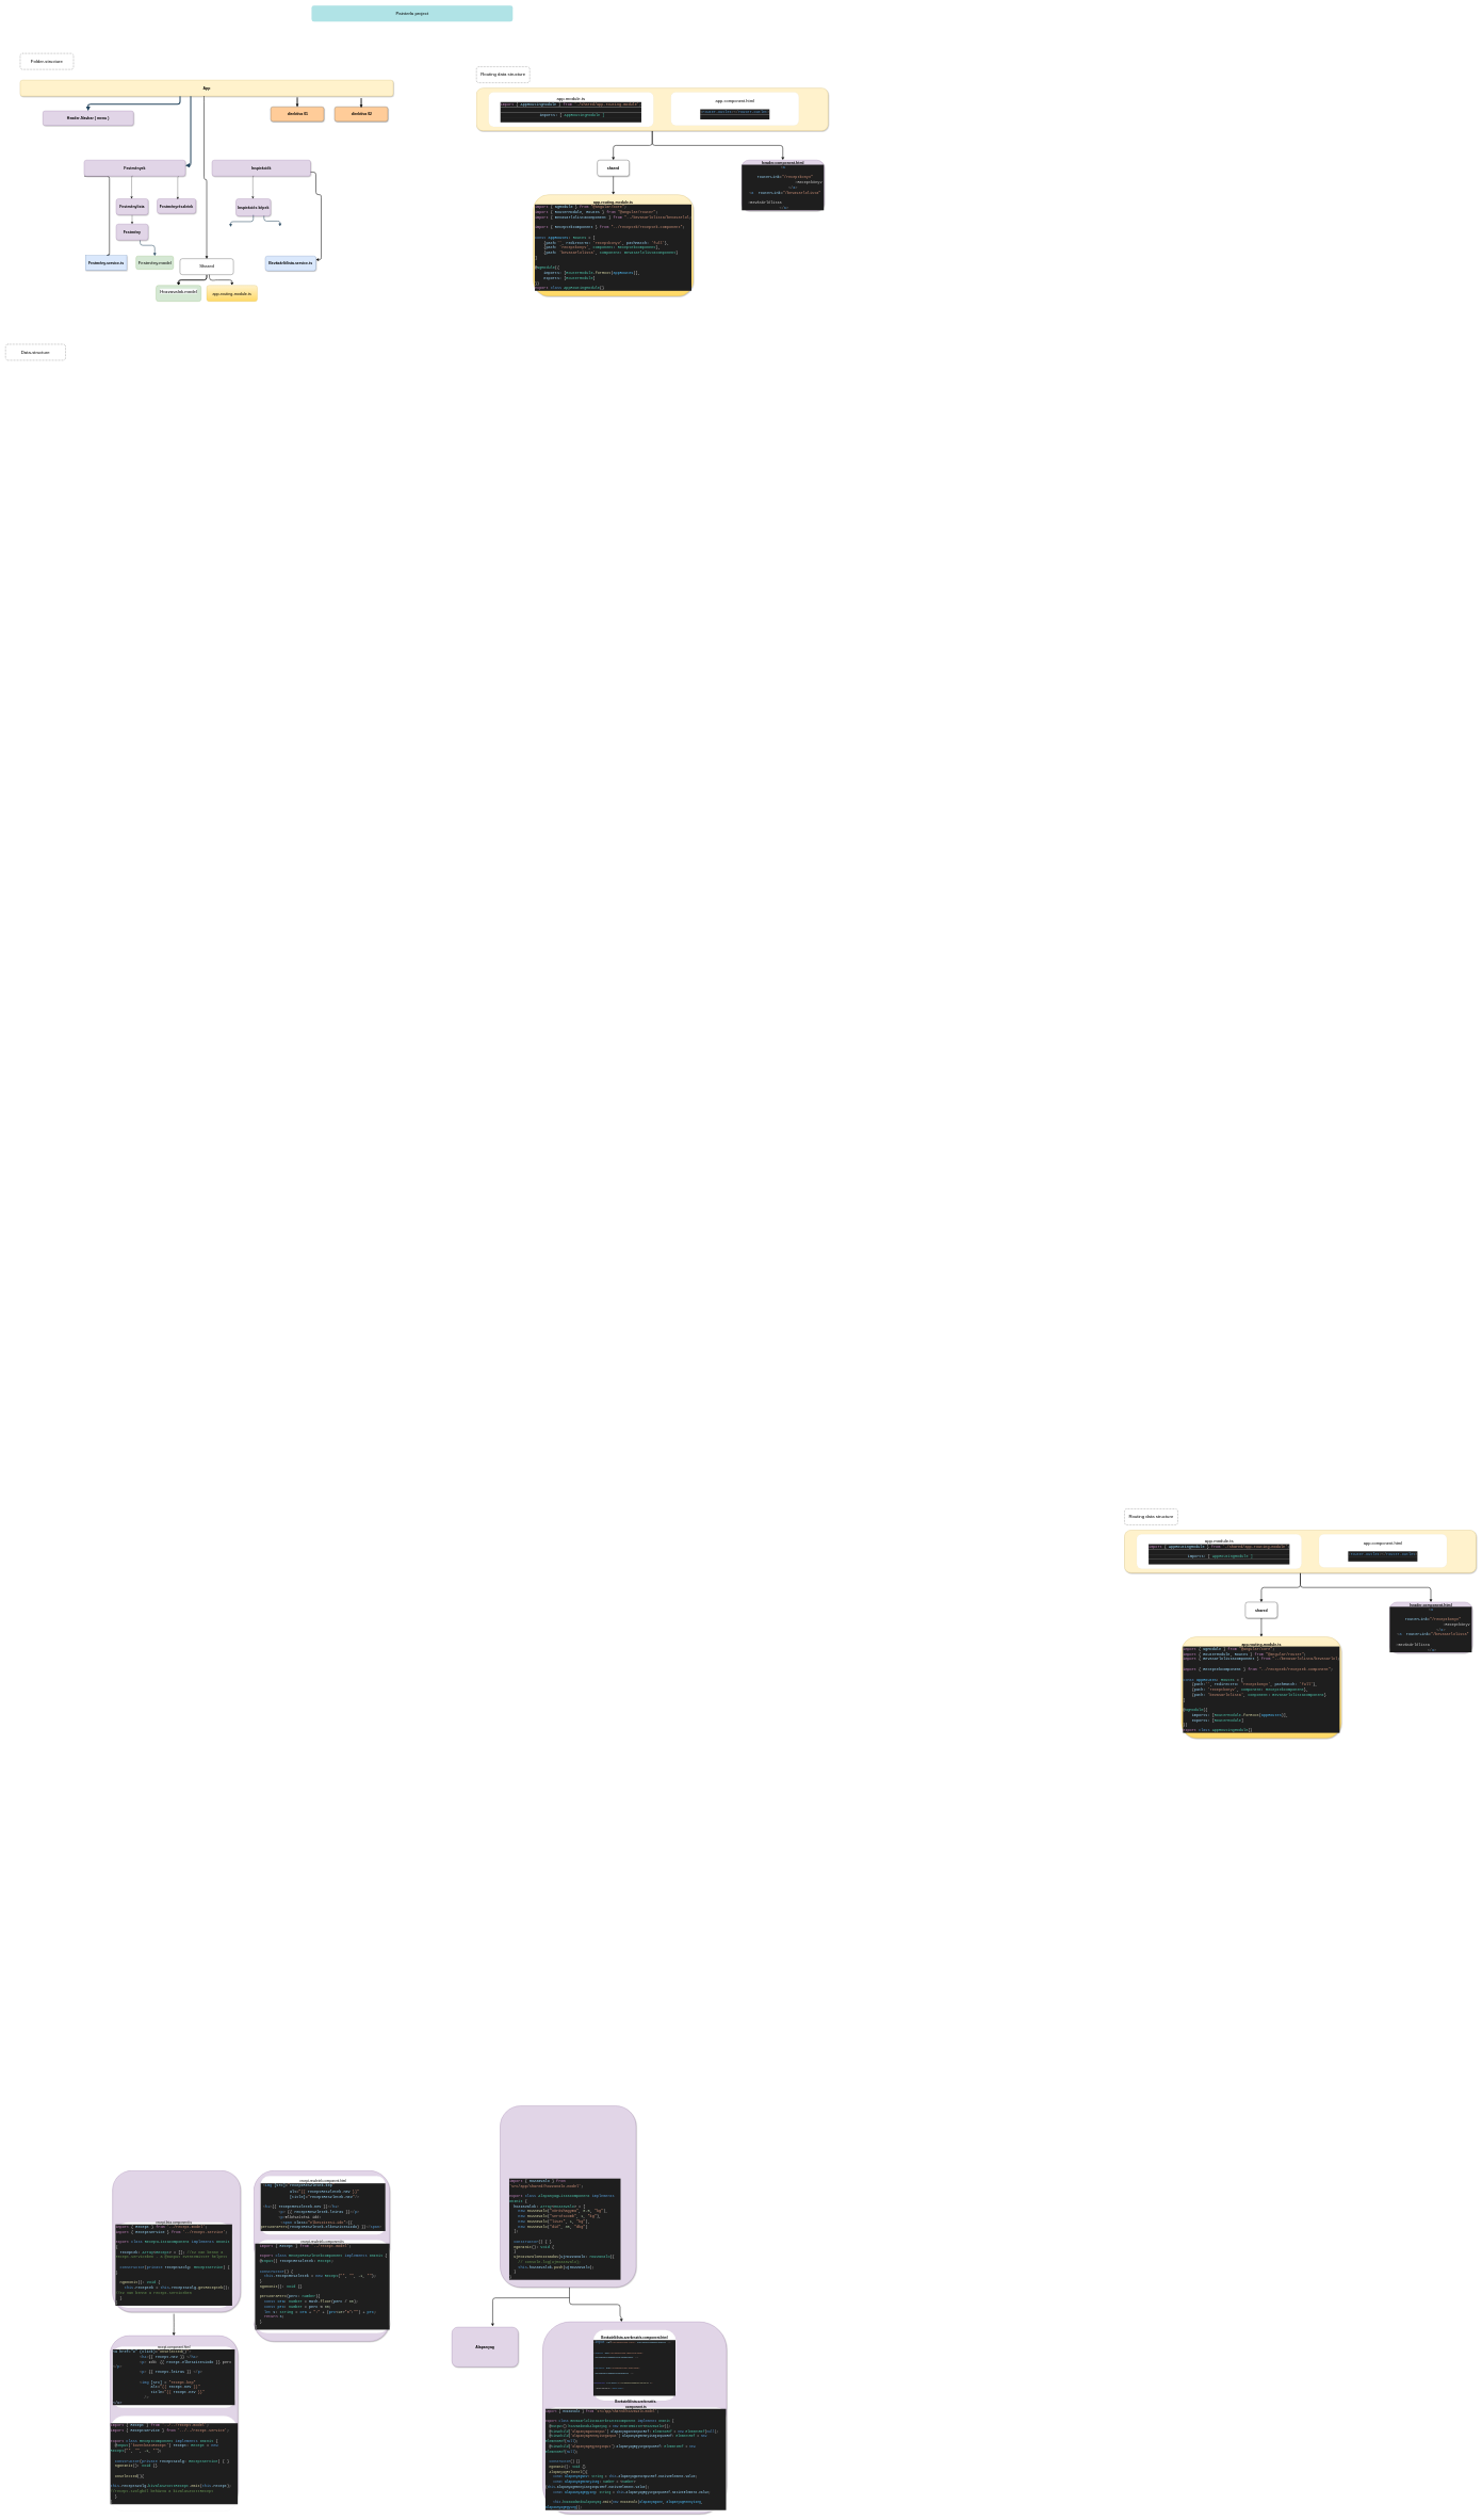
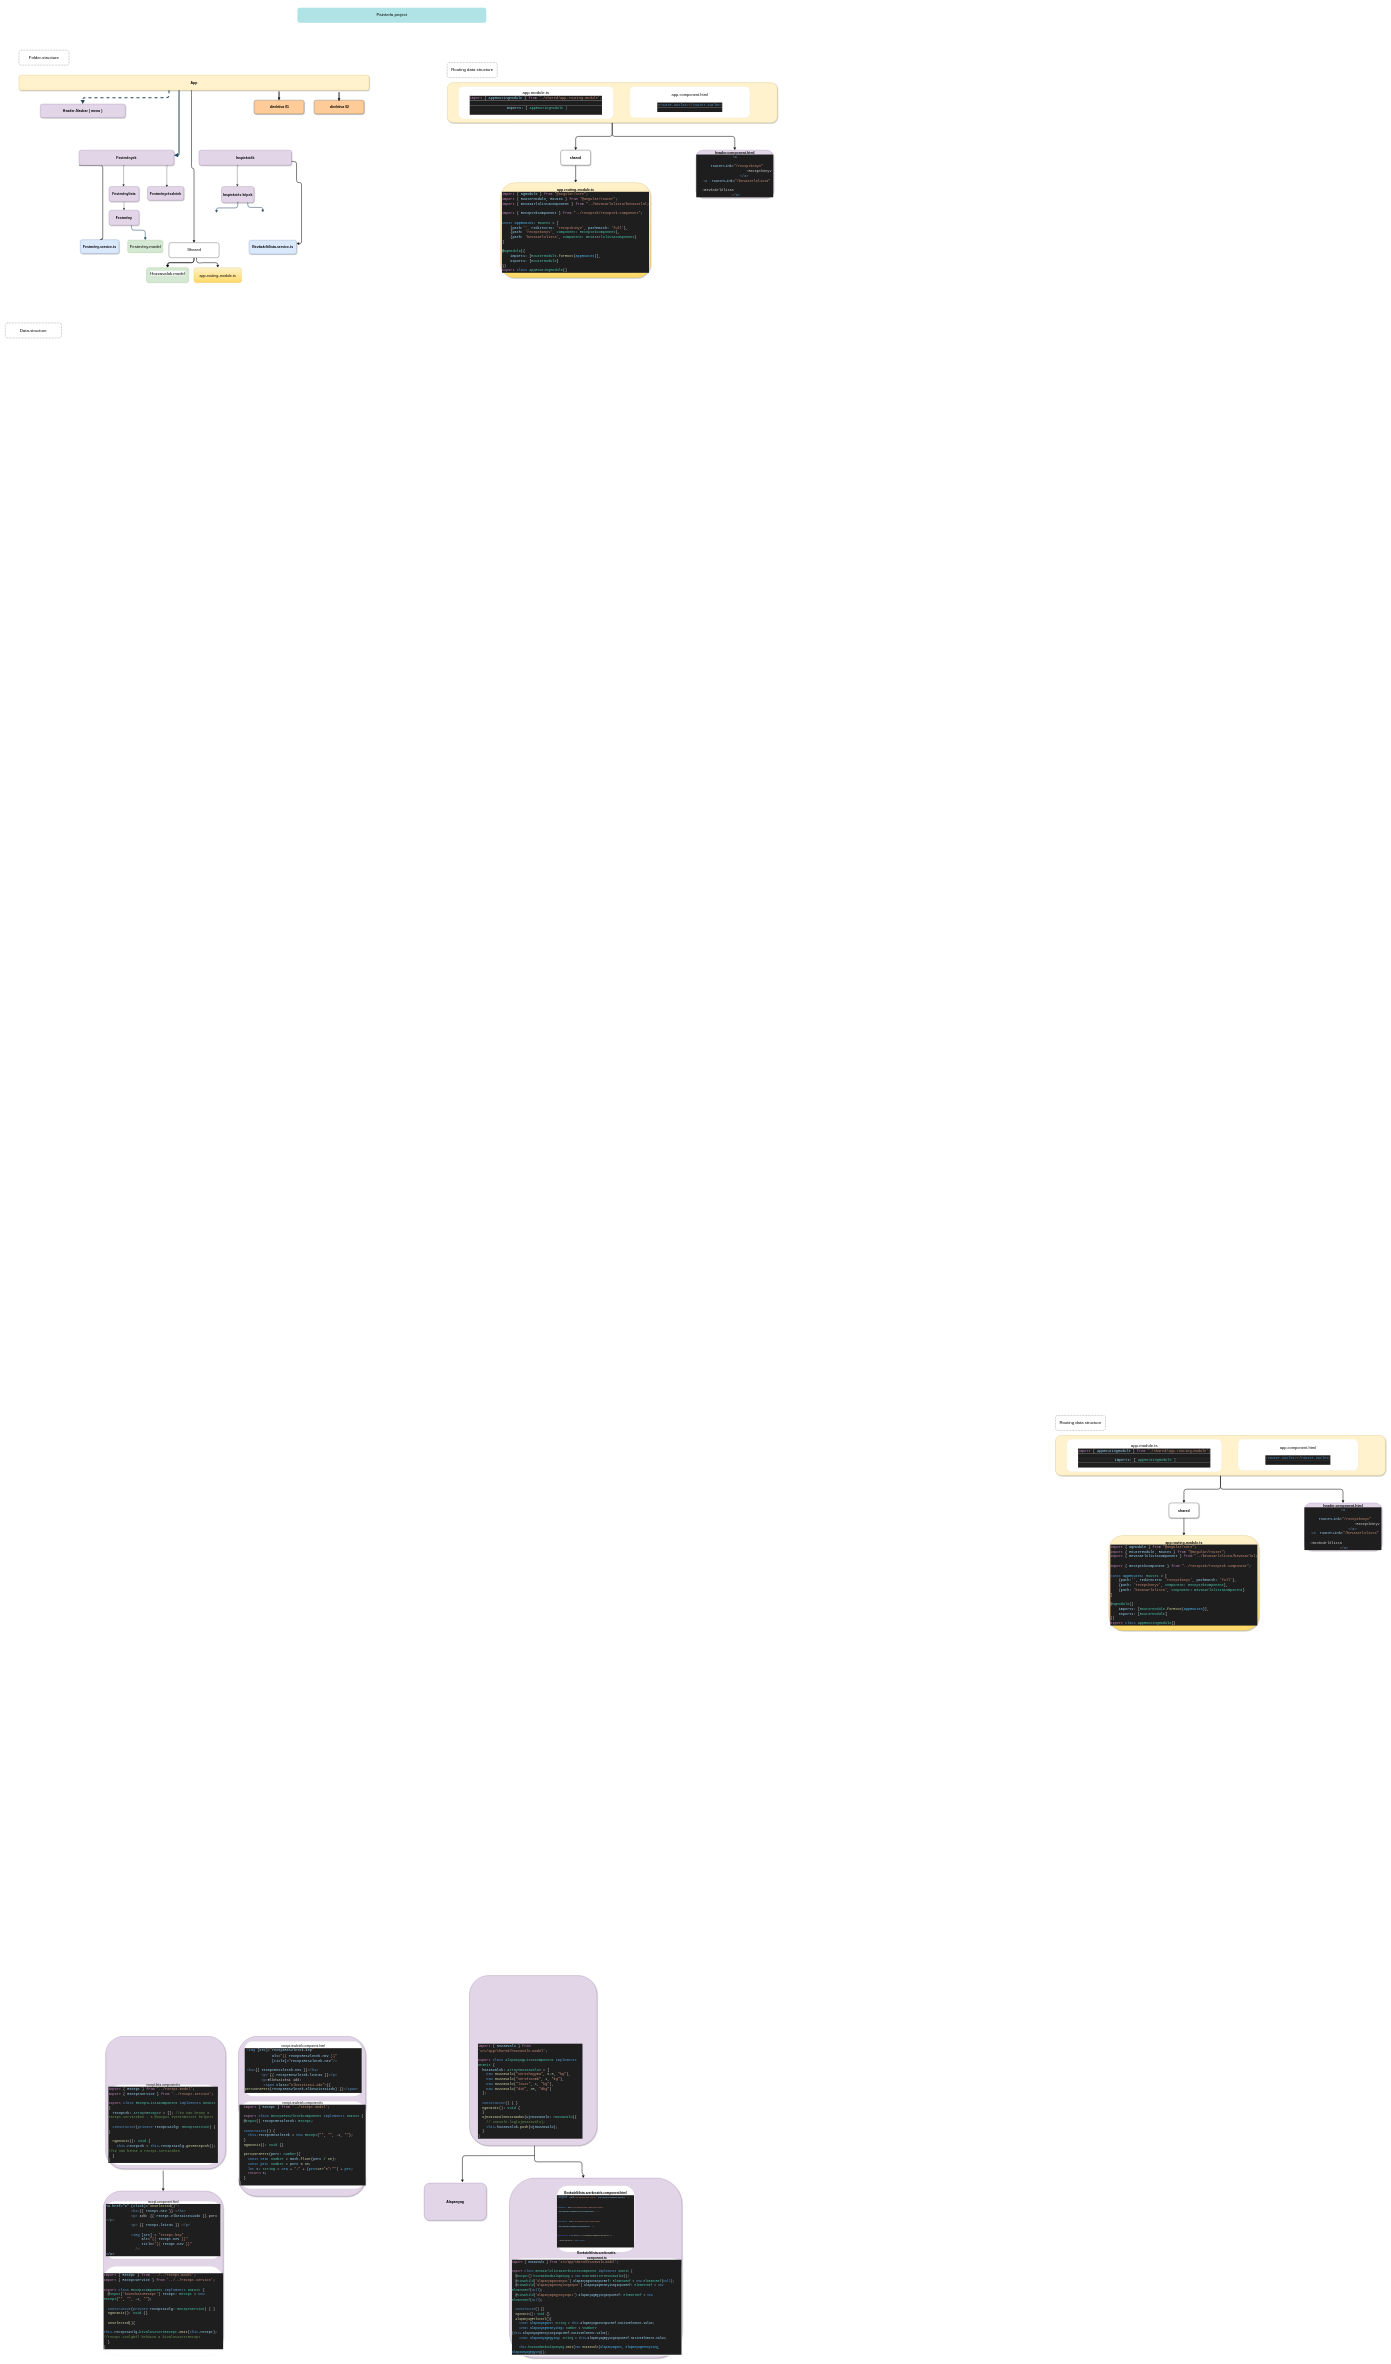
- <mxCell id="29" value="Painterla project" style="whiteSpace=wrap;html=1;fontSize=17;strokeWidth=0;dashed=1;dashPattern=1 2;rounded=1;fillColor=#b0e3e6;strokeColor=#0e8088;" parent="1" vertex="1"><mxGeometry x="1168.75" y="20" width="755" height="60" as="geometry" /></mxCell>
+ <mxCell id="29" value="Painterla project" style="whiteSpace=wrap;html=1;fontSize=17;strokeWidth=0;dashed=1;dashPattern=1 2;rounded=1;fillColor=#b0e3e6;strokeColor=#0e8088;" parent="1" vertex="1"><mxGeometry x="1188.75" y="30" width="755" height="60" as="geometry" /></mxCell>
- <mxCell id="7" value="" style="edgeStyle=elbowEdgeStyle;elbow=vertical;strokeWidth=4;endArrow=block;endFill=1;fontStyle=1;strokeColor=#23445D;rounded=1;" parent="1" source="2" target="5" edge="1"><mxGeometry x="-783" y="155.5" width="100" height="100" as="geometry"><mxPoint x="37" y="365.5" as="sourcePoint" /><mxPoint x="137" y="265.5" as="targetPoint" /><Array as="points"><mxPoint x="675" y="390" /><mxPoint x="825" y="390" /></Array></mxGeometry></mxCell>
+ <mxCell id="7" value="" style="edgeStyle=elbowEdgeStyle;elbow=vertical;strokeWidth=4;endArrow=block;endFill=1;fontStyle=1;strokeColor=#23445D;rounded=1;dashed=1;" parent="1" source="2" target="5" edge="1"><mxGeometry x="-783" y="155.5" width="100" height="100" as="geometry"><mxPoint x="37" y="365.5" as="sourcePoint" /><mxPoint x="137" y="265.5" as="targetPoint" /><Array as="points"><mxPoint x="675" y="390" /><mxPoint x="825" y="390" /></Array></mxGeometry></mxCell>
- <mxCell id="28" value="Festmény.service.ts" style="fillColor=#dae8fc;strokeColor=#6c8ebf;shadow=1;fontStyle=1;fontSize=14;rounded=0;" parent="1" vertex="1"><mxGeometry x="320" y="958" width="155" height="55" as="geometry" /></mxCell>
+ <mxCell id="28" value="Festmény.service.ts" style="rounded=1;fillColor=#dae8fc;strokeColor=#6c8ebf;shadow=1;fontStyle=1;fontSize=14;" parent="1" vertex="1"><mxGeometry x="320" y="958" width="155" height="55" as="geometry" /></mxCell>
